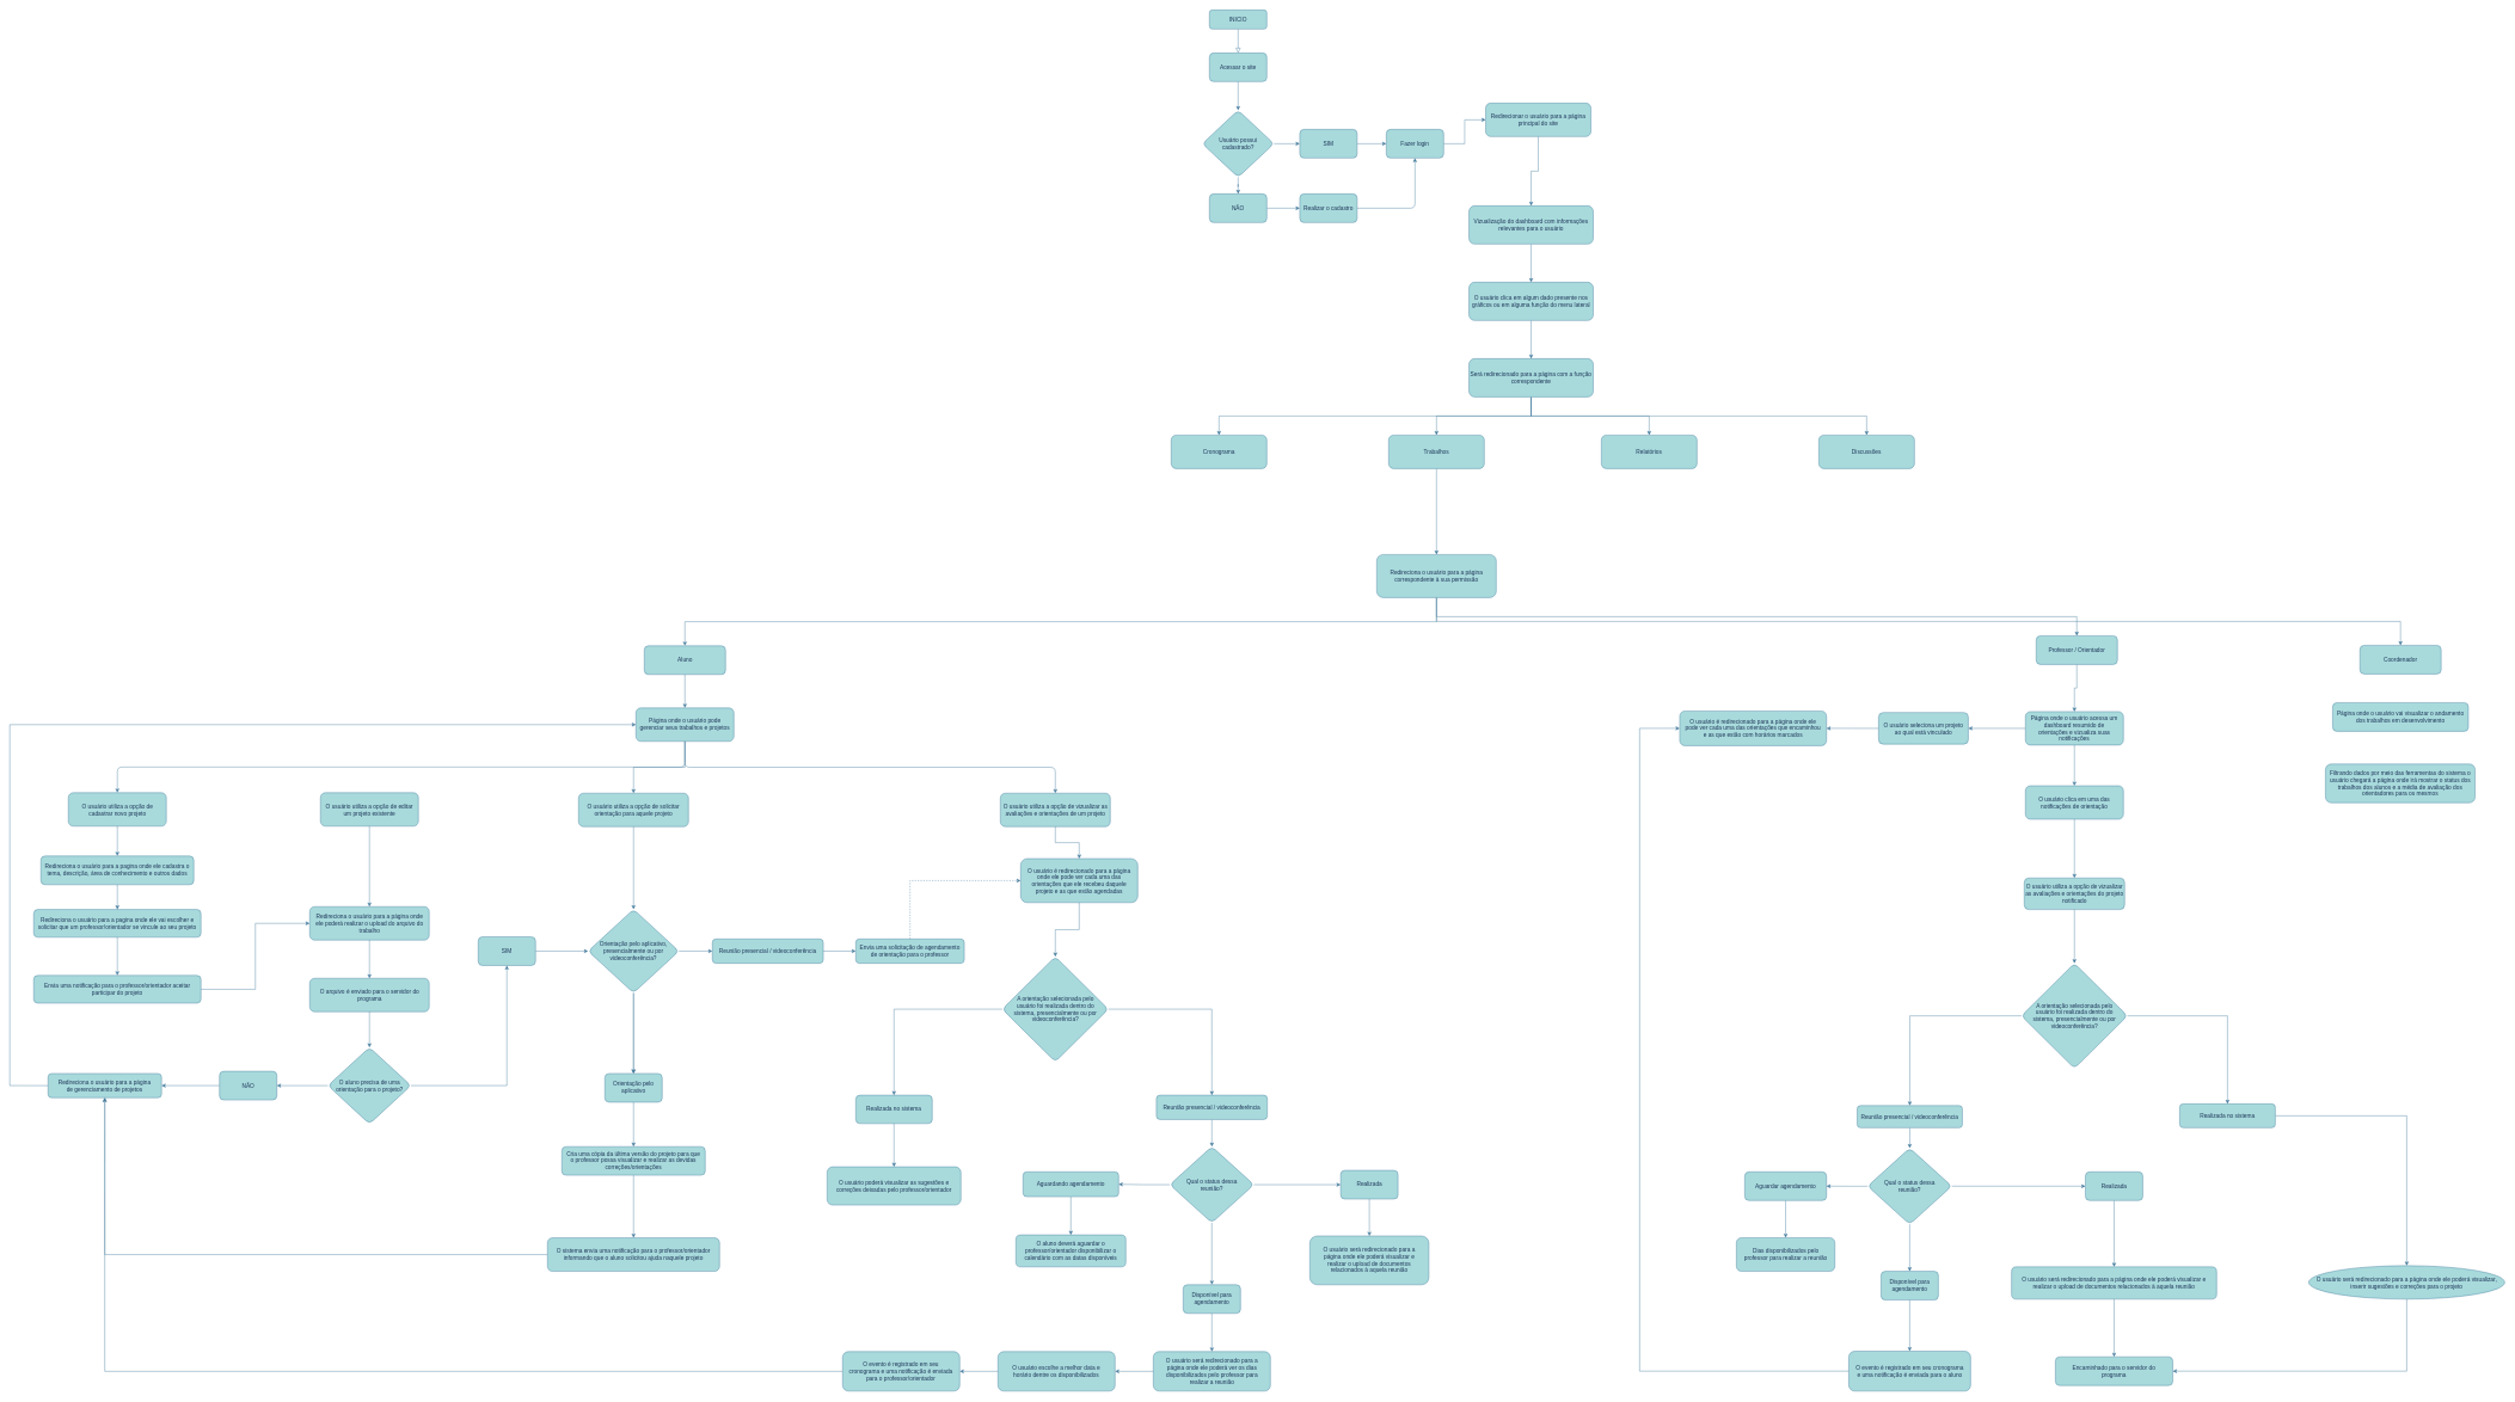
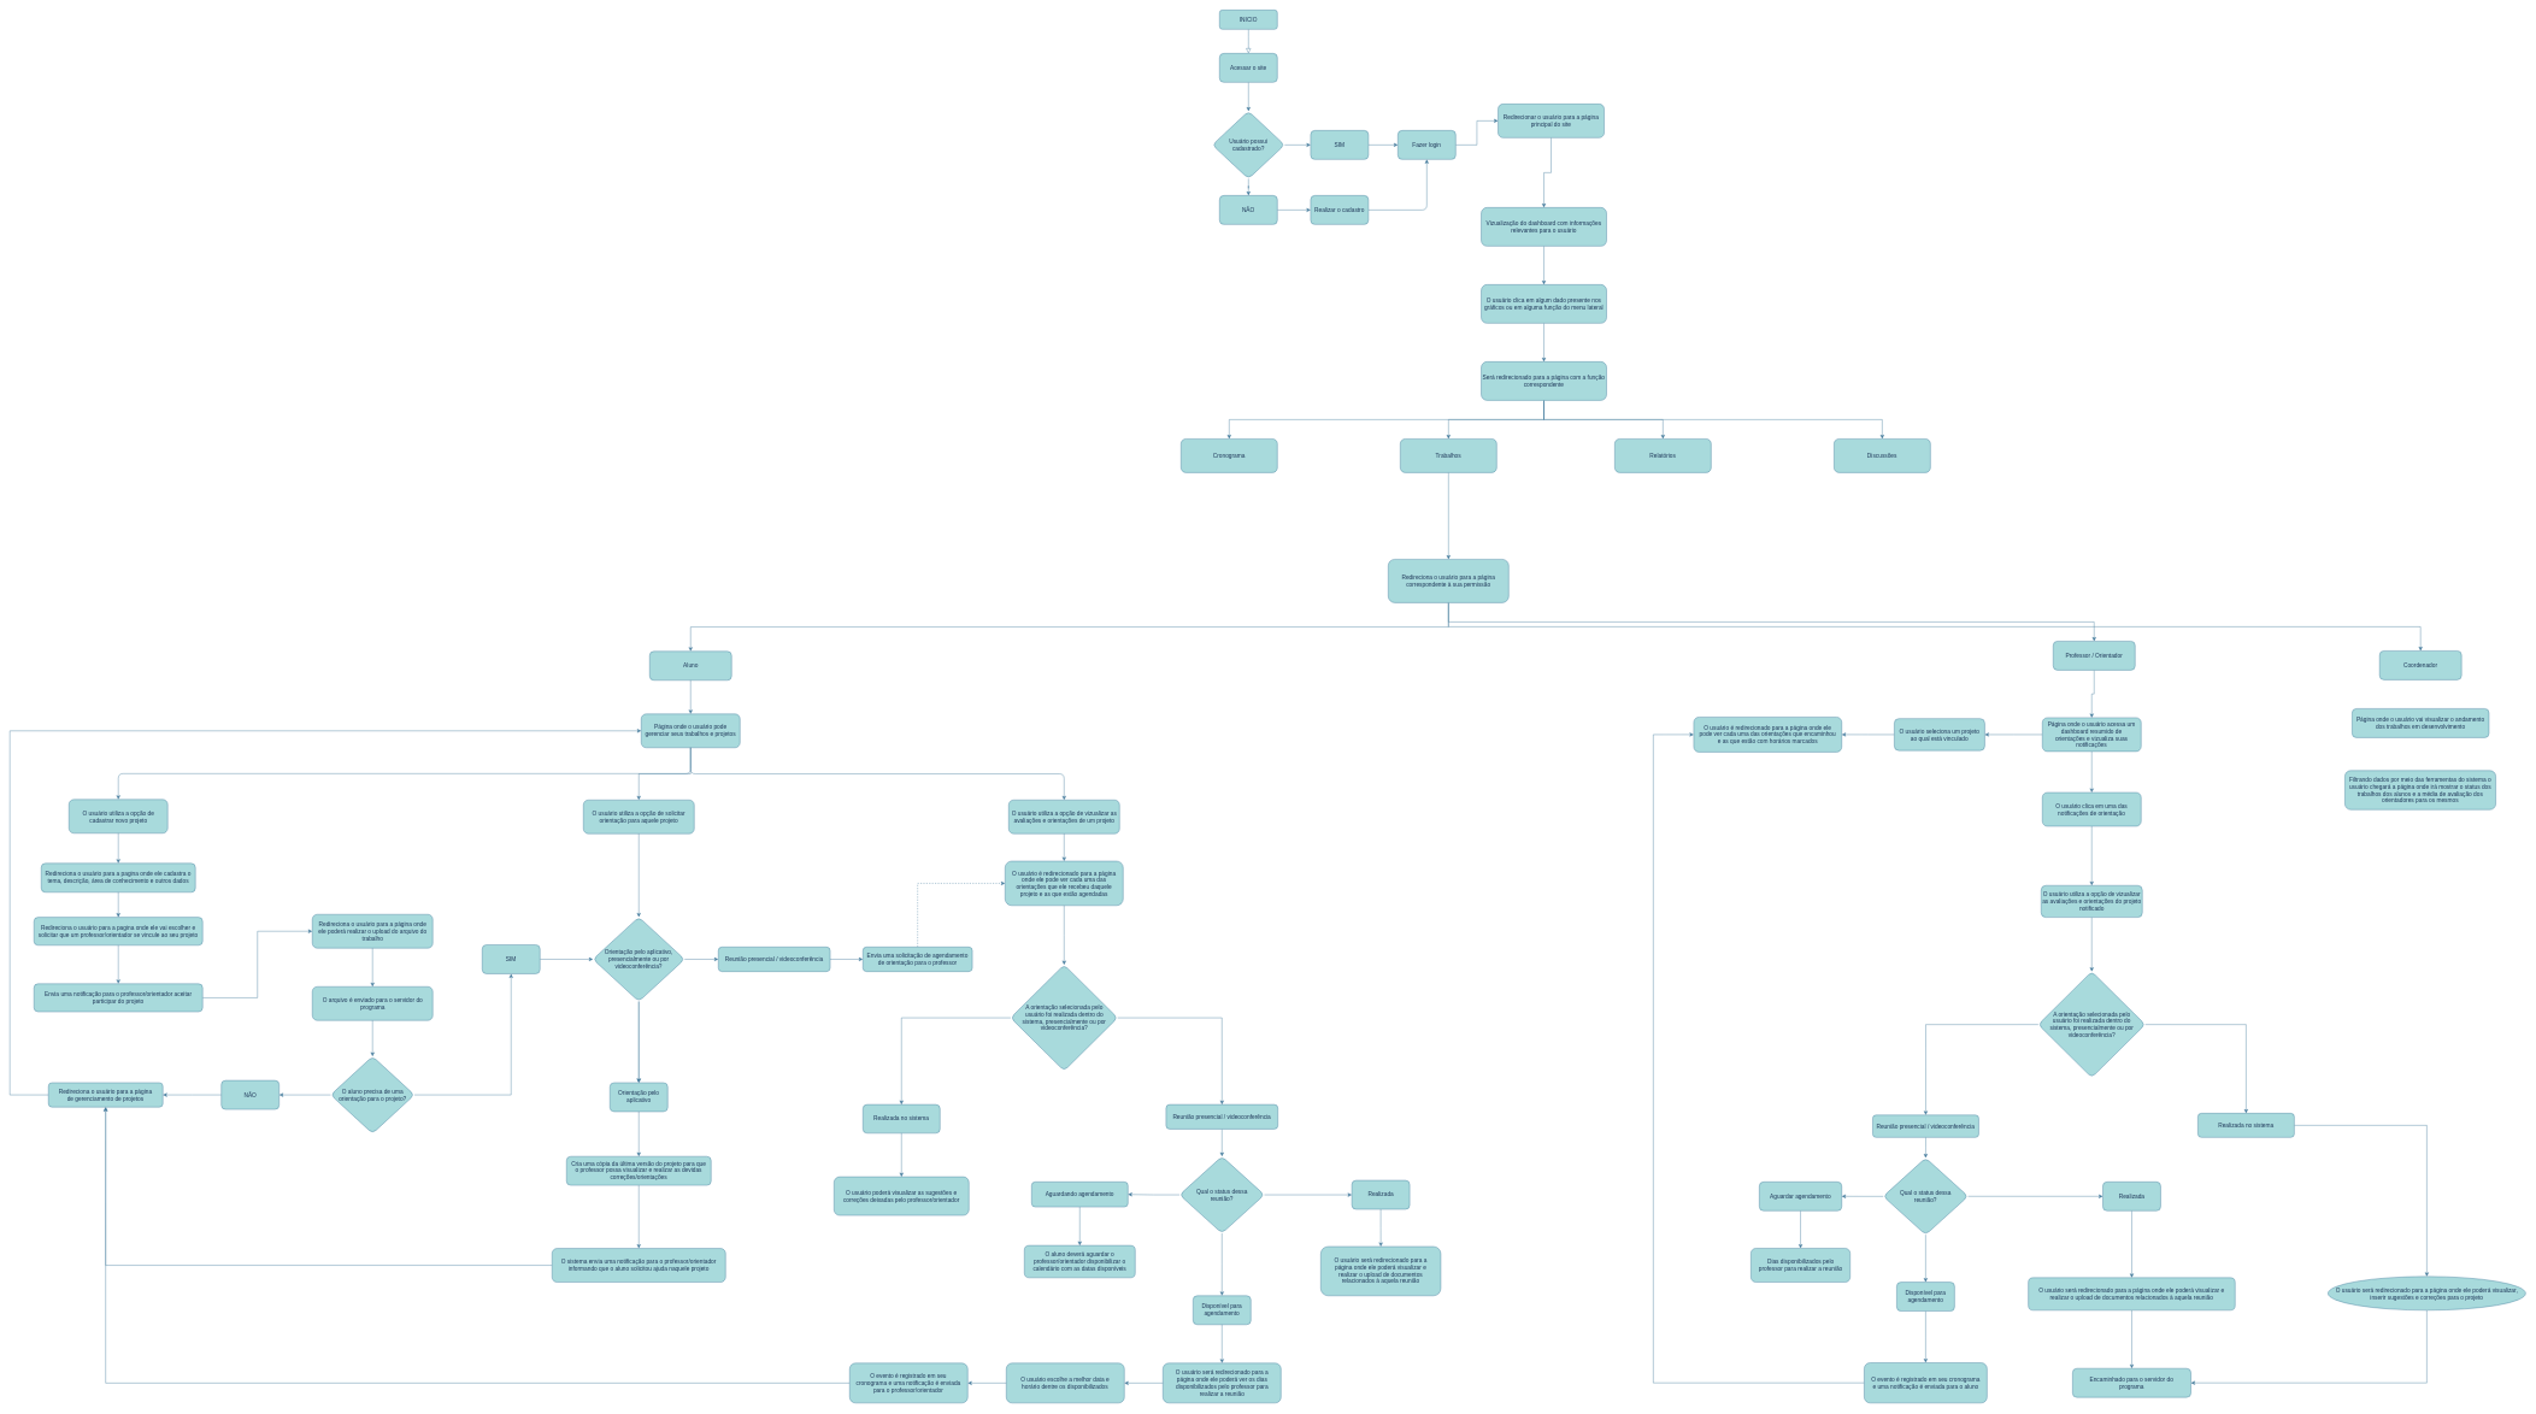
- <mxCell id="69" value="O usuário utiliza a opção de editar um projeto existente" style="whiteSpace=wrap;html=1;rounded=1;labelBackgroundColor=none;fillColor=#A8DADC;strokeColor=#457B9D;fontColor=#1D3557;spacing=3;" parent="1" vertex="1"><mxGeometry x="670" y="1658.5" width="205" height="70" as="geometry" /></mxCell>
- <mxCell id="63" value="O usuário é redirecionado para a página onde ele pode ver cada uma das orientações que ele recebeu daquele projeto e as que estão agendadas" style="whiteSpace=wrap;html=1;rounded=1;labelBackgroundColor=none;fillColor=#A8DADC;strokeColor=#457B9D;fontColor=#1D3557;spacingLeft=5;spacingRight=5;" parent="1" vertex="1"><mxGeometry x="2135" y="1796.5" width="245" height="92" as="geometry" /></mxCell>
+ <mxCell id="63" value="O usuário é redirecionado para a página onde ele pode ver cada uma das orientações que ele recebeu daquele projeto e as que estão agendadas" style="whiteSpace=wrap;html=1;rounded=1;labelBackgroundColor=none;fillColor=#A8DADC;strokeColor=#457B9D;fontColor=#1D3557;spacingLeft=5;spacingRight=5;" parent="1" vertex="1"><mxGeometry x="2085" y="1786.5" width="245" height="92" as="geometry" /></mxCell>
- <mxCell id="71" value="" style="edgeStyle=orthogonalEdgeStyle;rounded=0;orthogonalLoop=1;jettySize=auto;html=1;labelBackgroundColor=none;strokeColor=#457B9D;fontColor=default;" parent="1" source="69" target="70" edge="1"><mxGeometry relative="1" as="geometry" /></mxCell>
